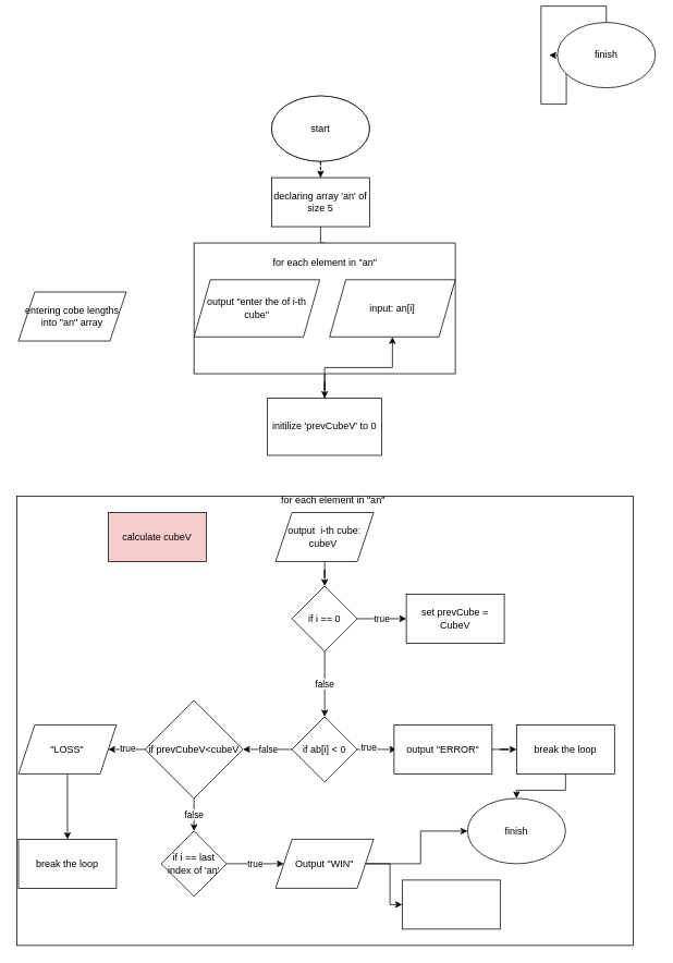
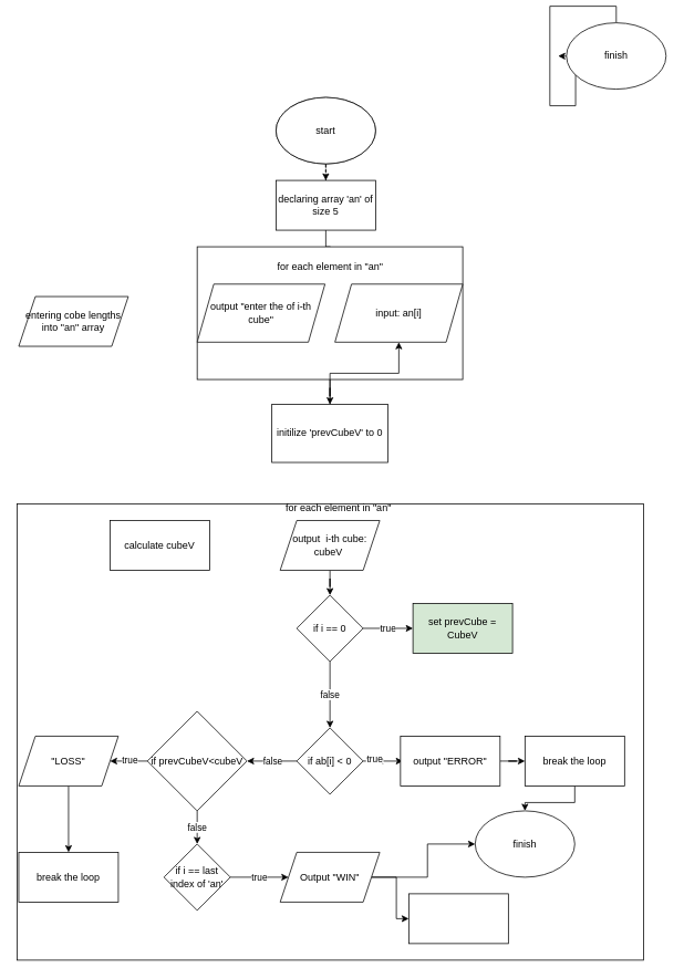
- <mxCell id="21" value="calculate cubeV" style="rounded=0;whiteSpace=wrap;html=1;fillColor=#f8cecc;" vertex="1" parent="1"><mxGeometry x="132" y="620" width="120" height="60" as="geometry" /></mxCell>
+ <mxCell id="21" value="calculate cubeV" style="rounded=0;whiteSpace=wrap;html=1;" vertex="1" parent="1"><mxGeometry x="132" y="620" width="120" height="60" as="geometry" /></mxCell>
- <mxCell id="27" value="set prevCube = CubeV" style="whiteSpace=wrap;html=1;" vertex="1" parent="1"><mxGeometry x="497" y="720" width="120" height="60" as="geometry" /></mxCell>
+ <mxCell id="27" value="set prevCube = CubeV" style="whiteSpace=wrap;html=1;fillColor=#d5e8d4;" vertex="1" parent="1"><mxGeometry x="497" y="720" width="120" height="60" as="geometry" /></mxCell>
